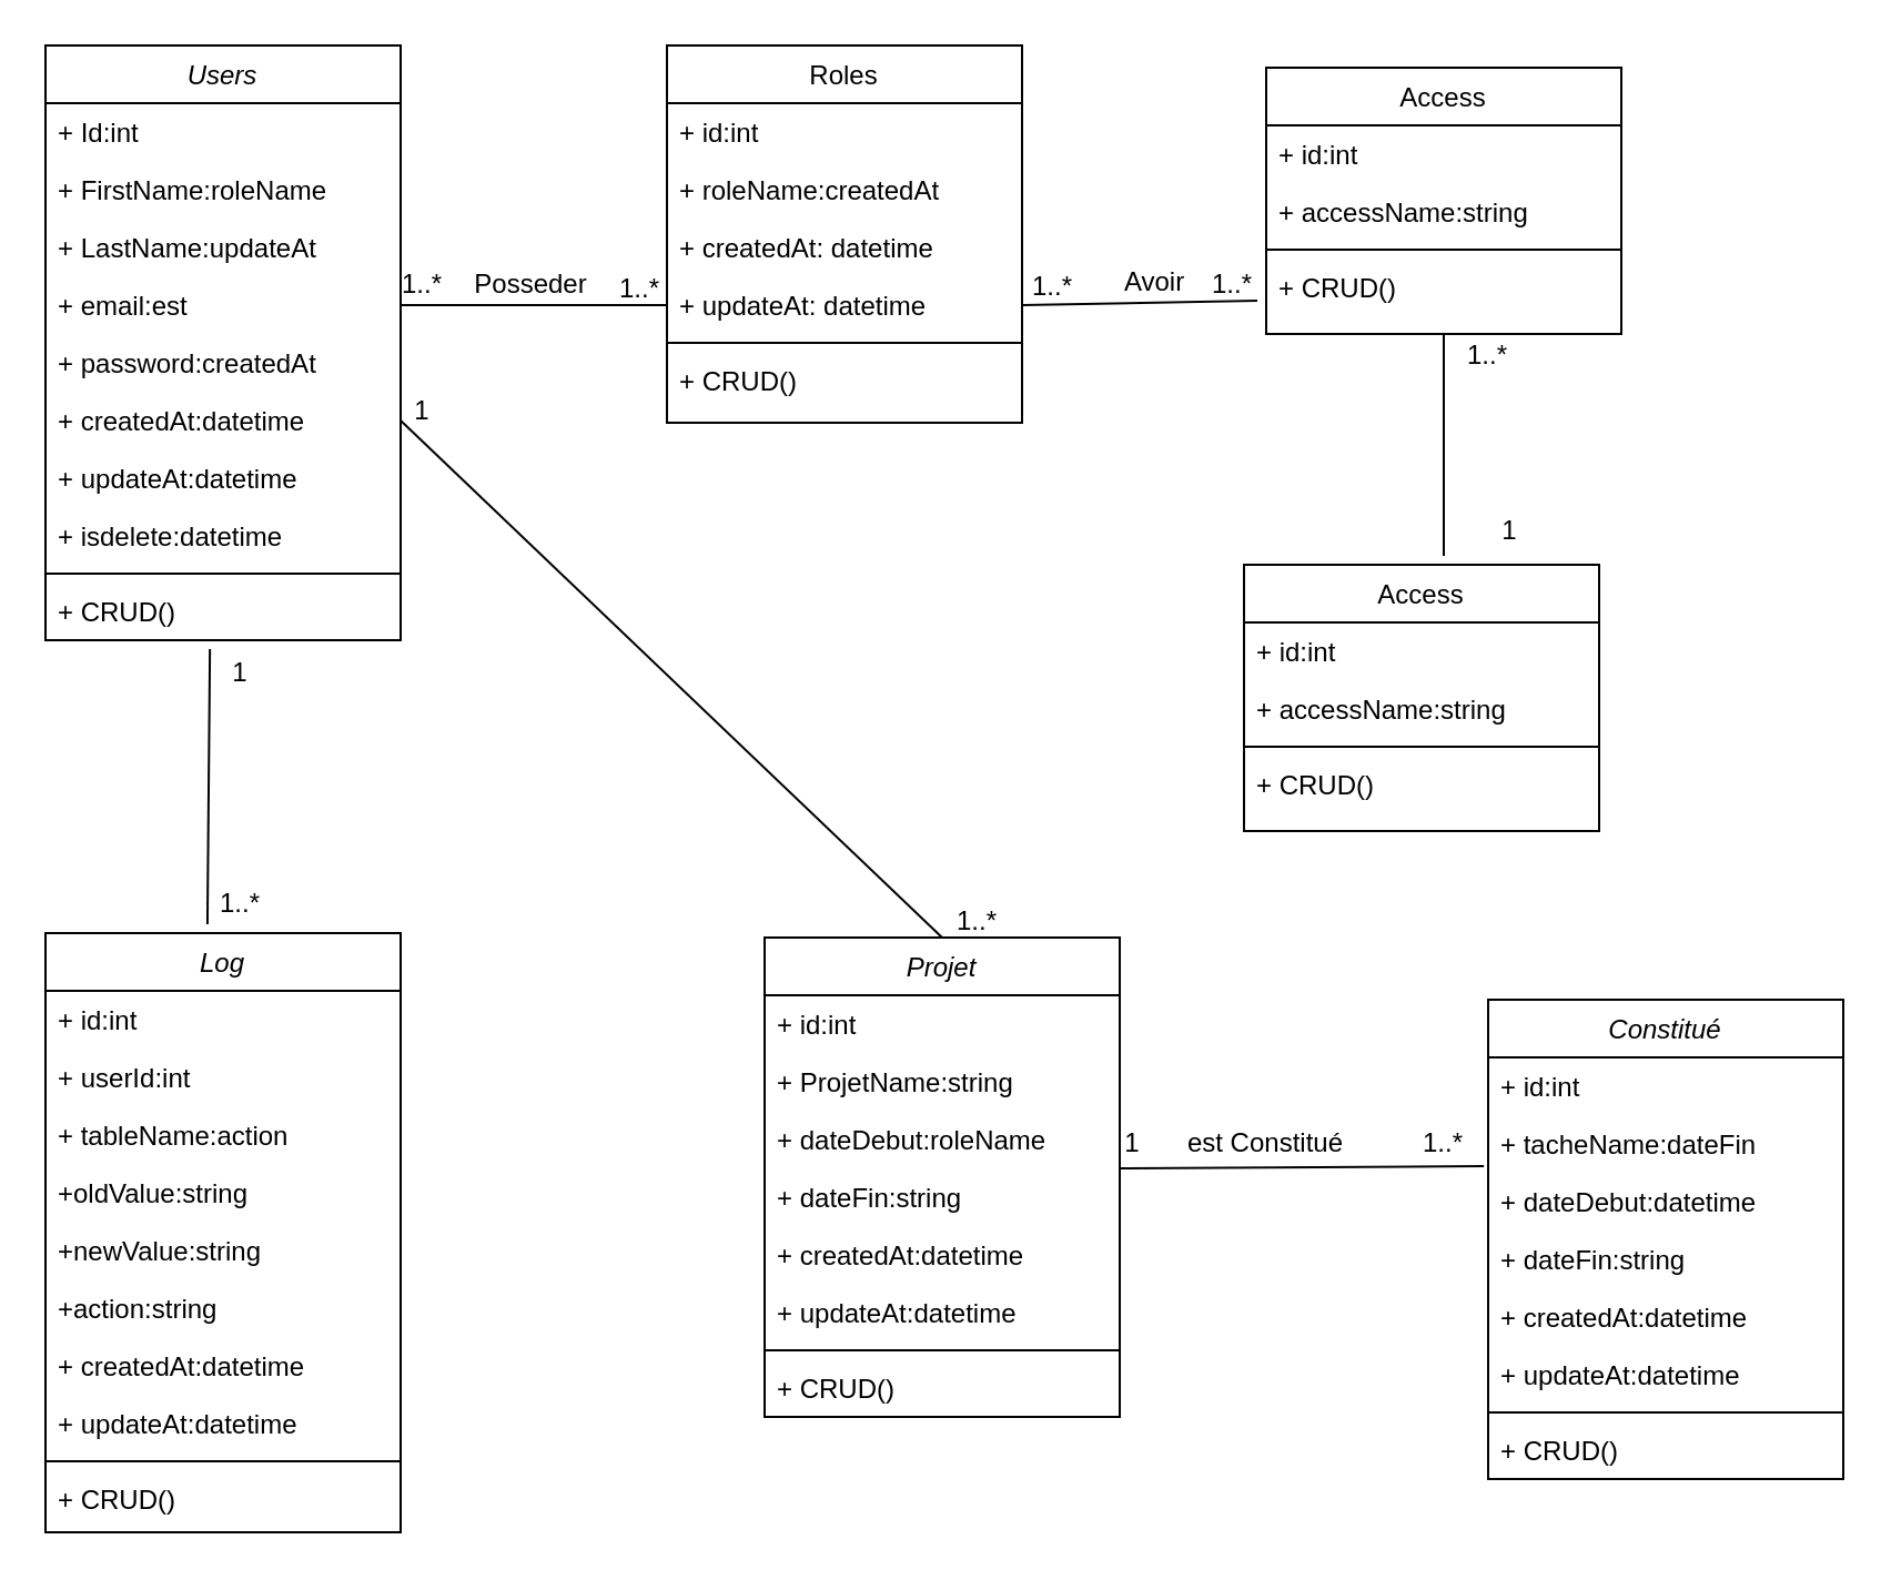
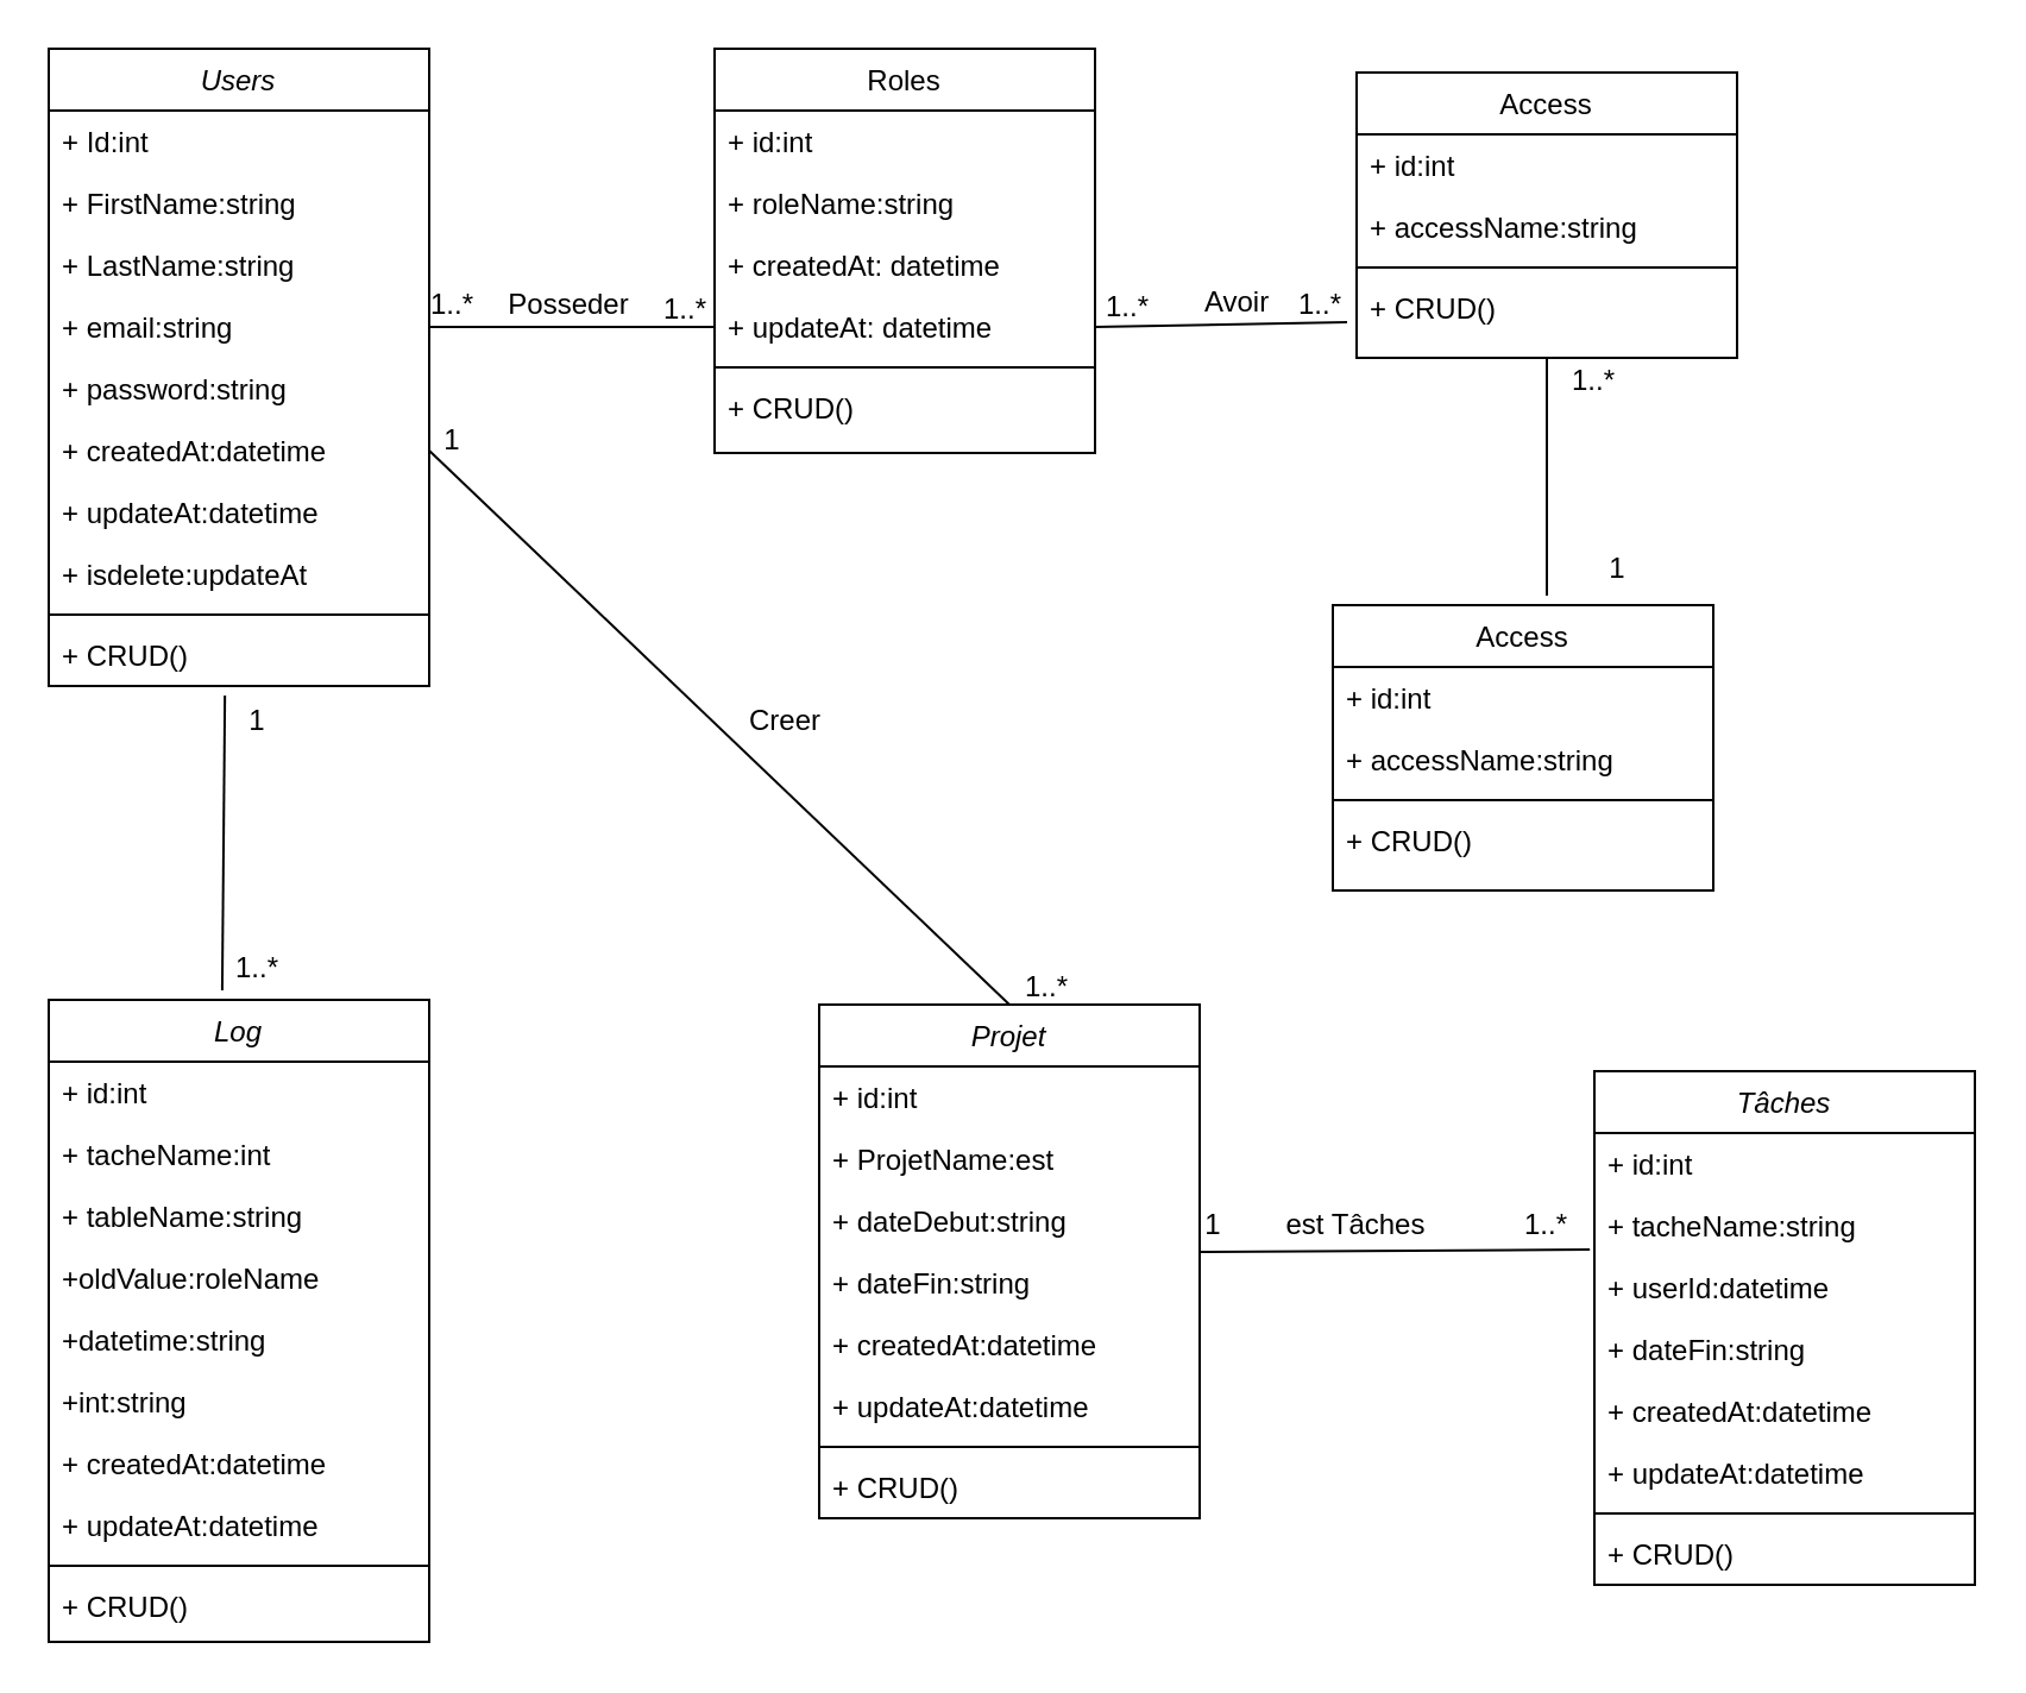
- <mxCell id="4" value="+ FirstName:roleName" style="text;align=left;verticalAlign=top;spacingLeft=4;spacingRight=4;overflow=hidden;rotatable=0;points=[[0,0.5],[1,0.5]];portConstraint=eastwest;rounded=0;shadow=0;html=0;" parent="2" vertex="1"><mxGeometry y="52" width="160" height="26" as="geometry" /></mxCell>
+ <mxCell id="4" value="+ FirstName:string" style="text;align=left;verticalAlign=top;spacingLeft=4;spacingRight=4;overflow=hidden;rotatable=0;points=[[0,0.5],[1,0.5]];portConstraint=eastwest;rounded=0;shadow=0;html=0;" parent="2" vertex="1"><mxGeometry y="52" width="160" height="26" as="geometry" /></mxCell>
- <mxCell id="15" value="+ roleName:createdAt" style="text;align=left;verticalAlign=top;spacingLeft=4;spacingRight=4;overflow=hidden;rotatable=0;points=[[0,0.5],[1,0.5]];portConstraint=eastwest;rounded=0;shadow=0;html=0;" parent="13" vertex="1"><mxGeometry y="52" width="160" height="26" as="geometry" /></mxCell>
+ <mxCell id="15" value="+ roleName:string" style="text;align=left;verticalAlign=top;spacingLeft=4;spacingRight=4;overflow=hidden;rotatable=0;points=[[0,0.5],[1,0.5]];portConstraint=eastwest;rounded=0;shadow=0;html=0;" parent="13" vertex="1"><mxGeometry y="52" width="160" height="26" as="geometry" /></mxCell>
- <mxCell id="5" value="+ LastName:updateAt" style="text;align=left;verticalAlign=top;spacingLeft=4;spacingRight=4;overflow=hidden;rotatable=0;points=[[0,0.5],[1,0.5]];portConstraint=eastwest;rounded=0;shadow=0;html=0;" vertex="1" parent="2"><mxGeometry y="78" width="160" height="26" as="geometry" /></mxCell>
+ <mxCell id="5" value="+ LastName:string" style="text;align=left;verticalAlign=top;spacingLeft=4;spacingRight=4;overflow=hidden;rotatable=0;points=[[0,0.5],[1,0.5]];portConstraint=eastwest;rounded=0;shadow=0;html=0;" vertex="1" parent="2"><mxGeometry y="78" width="160" height="26" as="geometry" /></mxCell>
- <mxCell id="6" value="+ email:est" style="text;align=left;verticalAlign=top;spacingLeft=4;spacingRight=4;overflow=hidden;rotatable=0;points=[[0,0.5],[1,0.5]];portConstraint=eastwest;rounded=0;shadow=0;html=0;" vertex="1" parent="2"><mxGeometry y="104" width="160" height="26" as="geometry" /></mxCell>
+ <mxCell id="6" value="+ email:string" style="text;align=left;verticalAlign=top;spacingLeft=4;spacingRight=4;overflow=hidden;rotatable=0;points=[[0,0.5],[1,0.5]];portConstraint=eastwest;rounded=0;shadow=0;html=0;" vertex="1" parent="2"><mxGeometry y="104" width="160" height="26" as="geometry" /></mxCell>
- <mxCell id="7" value="+ password:createdAt" style="text;align=left;verticalAlign=top;spacingLeft=4;spacingRight=4;overflow=hidden;rotatable=0;points=[[0,0.5],[1,0.5]];portConstraint=eastwest;rounded=0;shadow=0;html=0;" vertex="1" parent="2"><mxGeometry y="130" width="160" height="26" as="geometry" /></mxCell>
+ <mxCell id="7" value="+ password:string" style="text;align=left;verticalAlign=top;spacingLeft=4;spacingRight=4;overflow=hidden;rotatable=0;points=[[0,0.5],[1,0.5]];portConstraint=eastwest;rounded=0;shadow=0;html=0;" vertex="1" parent="2"><mxGeometry y="130" width="160" height="26" as="geometry" /></mxCell>
- <mxCell id="10" value="+ isdelete:datetime" style="text;align=left;verticalAlign=top;spacingLeft=4;spacingRight=4;overflow=hidden;rotatable=0;points=[[0,0.5],[1,0.5]];portConstraint=eastwest;rounded=0;shadow=0;html=0;" parent="2" vertex="1"><mxGeometry y="208" width="160" height="26" as="geometry" /></mxCell>
+ <mxCell id="10" value="+ isdelete:updateAt" style="text;align=left;verticalAlign=top;spacingLeft=4;spacingRight=4;overflow=hidden;rotatable=0;points=[[0,0.5],[1,0.5]];portConstraint=eastwest;rounded=0;shadow=0;html=0;" parent="2" vertex="1"><mxGeometry y="208" width="160" height="26" as="geometry" /></mxCell>
+ <mxCell id="68" value="Creer" style="text;html=1;align=center;verticalAlign=middle;whiteSpace=wrap;rounded=0;" vertex="1" parent="1"><mxGeometry x="300" y="288" width="60" height="30" as="geometry" /></mxCell>
- <mxCell id="45" value="Constitué" style="swimlane;fontStyle=2;align=center;verticalAlign=top;childLayout=stackLayout;horizontal=1;startSize=26;horizontalStack=0;resizeParent=1;resizeLast=0;collapsible=1;marginBottom=0;rounded=0;shadow=0;strokeWidth=1;" vertex="1" parent="1"><mxGeometry x="670" y="450" width="160" height="216" as="geometry"><mxRectangle x="230" y="140" width="160" height="26" as="alternateBounds" /></mxGeometry></mxCell>
+ <mxCell id="45" value="Tâches" style="swimlane;fontStyle=2;align=center;verticalAlign=top;childLayout=stackLayout;horizontal=1;startSize=26;horizontalStack=0;resizeParent=1;resizeLast=0;collapsible=1;marginBottom=0;rounded=0;shadow=0;strokeWidth=1;" vertex="1" parent="1"><mxGeometry x="670" y="450" width="160" height="216" as="geometry"><mxRectangle x="230" y="140" width="160" height="26" as="alternateBounds" /></mxGeometry></mxCell>
- <mxCell id="27" value="+ userId:int" style="text;align=left;verticalAlign=top;spacingLeft=4;spacingRight=4;overflow=hidden;rotatable=0;points=[[0,0.5],[1,0.5]];portConstraint=eastwest;rounded=0;shadow=0;html=0;" vertex="1" parent="25"><mxGeometry y="52" width="160" height="26" as="geometry" /></mxCell>
+ <mxCell id="27" value="+ tacheName:int" style="text;align=left;verticalAlign=top;spacingLeft=4;spacingRight=4;overflow=hidden;rotatable=0;points=[[0,0.5],[1,0.5]];portConstraint=eastwest;rounded=0;shadow=0;html=0;" vertex="1" parent="25"><mxGeometry y="52" width="160" height="26" as="geometry" /></mxCell>
- <mxCell id="38" value="+ ProjetName:string" style="text;align=left;verticalAlign=top;spacingLeft=4;spacingRight=4;overflow=hidden;rotatable=0;points=[[0,0.5],[1,0.5]];portConstraint=eastwest;rounded=0;shadow=0;html=0;" vertex="1" parent="36"><mxGeometry y="52" width="160" height="26" as="geometry" /></mxCell>
+ <mxCell id="38" value="+ ProjetName:est" style="text;align=left;verticalAlign=top;spacingLeft=4;spacingRight=4;overflow=hidden;rotatable=0;points=[[0,0.5],[1,0.5]];portConstraint=eastwest;rounded=0;shadow=0;html=0;" vertex="1" parent="36"><mxGeometry y="52" width="160" height="26" as="geometry" /></mxCell>
- <mxCell id="28" value="+ tableName:action" style="text;align=left;verticalAlign=top;spacingLeft=4;spacingRight=4;overflow=hidden;rotatable=0;points=[[0,0.5],[1,0.5]];portConstraint=eastwest;rounded=0;shadow=0;html=0;" vertex="1" parent="25"><mxGeometry y="78" width="160" height="26" as="geometry" /></mxCell>
+ <mxCell id="28" value="+ tableName:string" style="text;align=left;verticalAlign=top;spacingLeft=4;spacingRight=4;overflow=hidden;rotatable=0;points=[[0,0.5],[1,0.5]];portConstraint=eastwest;rounded=0;shadow=0;html=0;" vertex="1" parent="25"><mxGeometry y="78" width="160" height="26" as="geometry" /></mxCell>
- <mxCell id="39" value="+ dateDebut:roleName" style="text;align=left;verticalAlign=top;spacingLeft=4;spacingRight=4;overflow=hidden;rotatable=0;points=[[0,0.5],[1,0.5]];portConstraint=eastwest;rounded=0;shadow=0;html=0;" vertex="1" parent="36"><mxGeometry y="78" width="160" height="26" as="geometry" /></mxCell>
+ <mxCell id="39" value="+ dateDebut:string" style="text;align=left;verticalAlign=top;spacingLeft=4;spacingRight=4;overflow=hidden;rotatable=0;points=[[0,0.5],[1,0.5]];portConstraint=eastwest;rounded=0;shadow=0;html=0;" vertex="1" parent="36"><mxGeometry y="78" width="160" height="26" as="geometry" /></mxCell>
- <mxCell id="72" value="est Constitué" style="text;html=1;align=center;verticalAlign=middle;whiteSpace=wrap;rounded=0;" vertex="1" parent="1"><mxGeometry x="490" y="500" width="160" height="30" as="geometry" /></mxCell>
+ <mxCell id="72" value="est Tâches" style="text;html=1;align=center;verticalAlign=middle;whiteSpace=wrap;rounded=0;" vertex="1" parent="1"><mxGeometry x="490" y="500" width="160" height="30" as="geometry" /></mxCell>
- <mxCell id="47" value="+ tacheName:dateFin" style="text;align=left;verticalAlign=top;spacingLeft=4;spacingRight=4;overflow=hidden;rotatable=0;points=[[0,0.5],[1,0.5]];portConstraint=eastwest;rounded=0;shadow=0;html=0;" vertex="1" parent="45"><mxGeometry y="52" width="160" height="26" as="geometry" /></mxCell>
+ <mxCell id="47" value="+ tacheName:string" style="text;align=left;verticalAlign=top;spacingLeft=4;spacingRight=4;overflow=hidden;rotatable=0;points=[[0,0.5],[1,0.5]];portConstraint=eastwest;rounded=0;shadow=0;html=0;" vertex="1" parent="45"><mxGeometry y="52" width="160" height="26" as="geometry" /></mxCell>
- <mxCell id="29" value="+oldValue:string" style="text;align=left;verticalAlign=top;spacingLeft=4;spacingRight=4;overflow=hidden;rotatable=0;points=[[0,0.5],[1,0.5]];portConstraint=eastwest;rounded=0;shadow=0;html=0;" vertex="1" parent="25"><mxGeometry y="104" width="160" height="26" as="geometry" /></mxCell>
+ <mxCell id="29" value="+oldValue:roleName" style="text;align=left;verticalAlign=top;spacingLeft=4;spacingRight=4;overflow=hidden;rotatable=0;points=[[0,0.5],[1,0.5]];portConstraint=eastwest;rounded=0;shadow=0;html=0;" vertex="1" parent="25"><mxGeometry y="104" width="160" height="26" as="geometry" /></mxCell>
- <mxCell id="48" value="+ dateDebut:datetime" style="text;align=left;verticalAlign=top;spacingLeft=4;spacingRight=4;overflow=hidden;rotatable=0;points=[[0,0.5],[1,0.5]];portConstraint=eastwest;rounded=0;shadow=0;html=0;" vertex="1" parent="45"><mxGeometry y="78" width="160" height="26" as="geometry" /></mxCell>
+ <mxCell id="48" value="+ userId:datetime" style="text;align=left;verticalAlign=top;spacingLeft=4;spacingRight=4;overflow=hidden;rotatable=0;points=[[0,0.5],[1,0.5]];portConstraint=eastwest;rounded=0;shadow=0;html=0;" vertex="1" parent="45"><mxGeometry y="78" width="160" height="26" as="geometry" /></mxCell>
- <mxCell id="30" value="+newValue:string" style="text;align=left;verticalAlign=top;spacingLeft=4;spacingRight=4;overflow=hidden;rotatable=0;points=[[0,0.5],[1,0.5]];portConstraint=eastwest;rounded=0;shadow=0;html=0;" vertex="1" parent="25"><mxGeometry y="130" width="160" height="26" as="geometry" /></mxCell>
+ <mxCell id="30" value="+datetime:string" style="text;align=left;verticalAlign=top;spacingLeft=4;spacingRight=4;overflow=hidden;rotatable=0;points=[[0,0.5],[1,0.5]];portConstraint=eastwest;rounded=0;shadow=0;html=0;" vertex="1" parent="25"><mxGeometry y="130" width="160" height="26" as="geometry" /></mxCell>
- <mxCell id="31" value="+action:string" style="text;align=left;verticalAlign=top;spacingLeft=4;spacingRight=4;overflow=hidden;rotatable=0;points=[[0,0.5],[1,0.5]];portConstraint=eastwest;rounded=0;shadow=0;html=0;" vertex="1" parent="25"><mxGeometry y="156" width="160" height="26" as="geometry" /></mxCell>
+ <mxCell id="31" value="+int:string" style="text;align=left;verticalAlign=top;spacingLeft=4;spacingRight=4;overflow=hidden;rotatable=0;points=[[0,0.5],[1,0.5]];portConstraint=eastwest;rounded=0;shadow=0;html=0;" vertex="1" parent="25"><mxGeometry y="156" width="160" height="26" as="geometry" /></mxCell>
